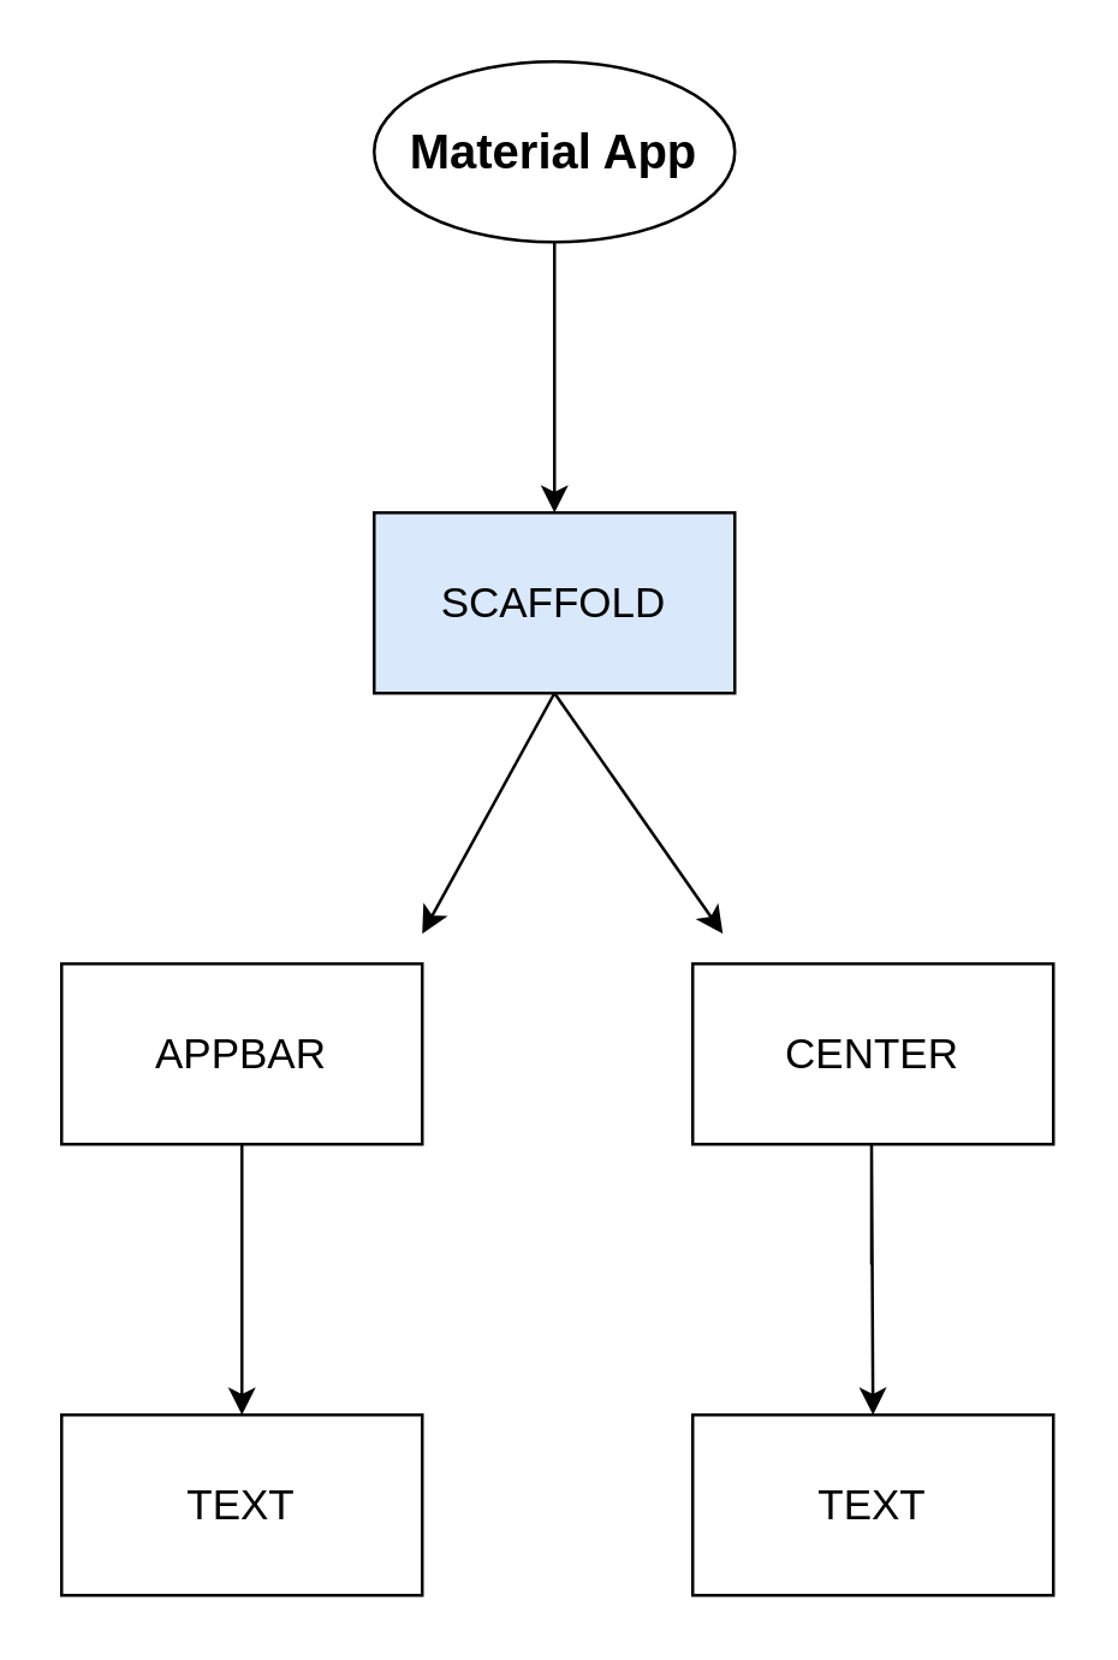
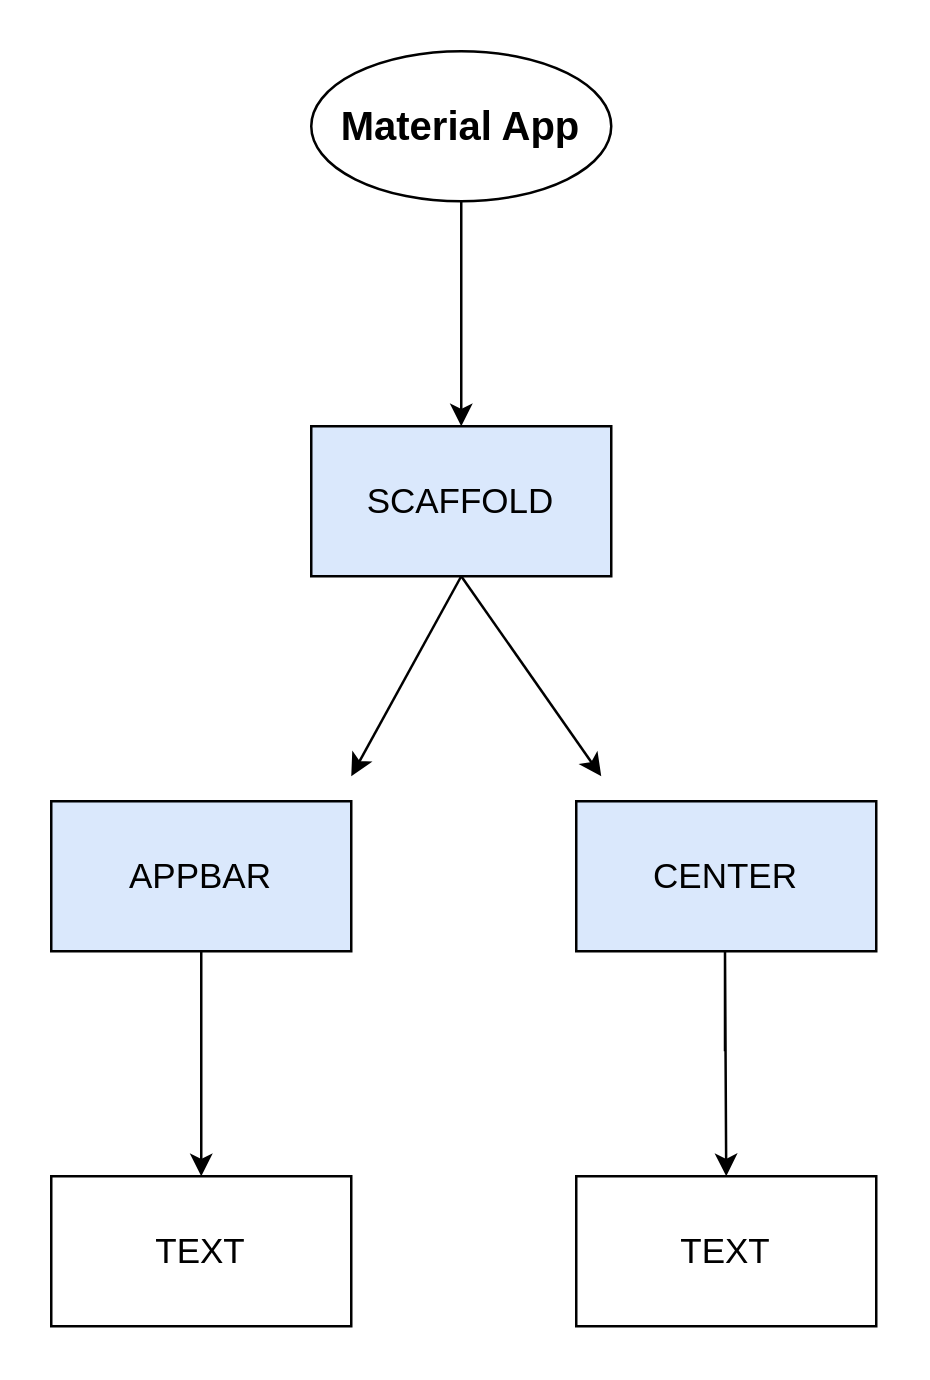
- <mxCell id="5" value="&lt;font style=&quot;vertical-align: inherit;&quot;&gt;&lt;font style=&quot;vertical-align: inherit; font-size: 14px;&quot;&gt;APPBAR&lt;/font&gt;&lt;/font&gt;" style="rounded=0;whiteSpace=wrap;html=1;" vertex="1" parent="1"><mxGeometry x="20" y="320" width="120" height="60" as="geometry" /></mxCell>
+ <mxCell id="5" value="&lt;font style=&quot;vertical-align: inherit;&quot;&gt;&lt;font style=&quot;vertical-align: inherit; font-size: 14px;&quot;&gt;APPBAR&lt;/font&gt;&lt;/font&gt;" style="rounded=0;whiteSpace=wrap;html=1;fillColor=#dae8fc;" vertex="1" parent="1"><mxGeometry x="20" y="320" width="120" height="60" as="geometry" /></mxCell>
- <mxCell id="6" value="&lt;font style=&quot;vertical-align: inherit;&quot;&gt;&lt;font style=&quot;vertical-align: inherit; font-size: 14px;&quot;&gt;&lt;font style=&quot;vertical-align: inherit;&quot;&gt;&lt;font style=&quot;vertical-align: inherit;&quot;&gt;CENTER&lt;/font&gt;&lt;/font&gt;&lt;/font&gt;&lt;/font&gt;" style="rounded=0;whiteSpace=wrap;html=1;" vertex="1" parent="1"><mxGeometry x="230" y="320" width="120" height="60" as="geometry" /></mxCell>
+ <mxCell id="6" value="&lt;font style=&quot;vertical-align: inherit;&quot;&gt;&lt;font style=&quot;vertical-align: inherit; font-size: 14px;&quot;&gt;&lt;font style=&quot;vertical-align: inherit;&quot;&gt;&lt;font style=&quot;vertical-align: inherit;&quot;&gt;CENTER&lt;/font&gt;&lt;/font&gt;&lt;/font&gt;&lt;/font&gt;" style="rounded=0;whiteSpace=wrap;html=1;fillColor=#dae8fc;" vertex="1" parent="1"><mxGeometry x="230" y="320" width="120" height="60" as="geometry" /></mxCell>
